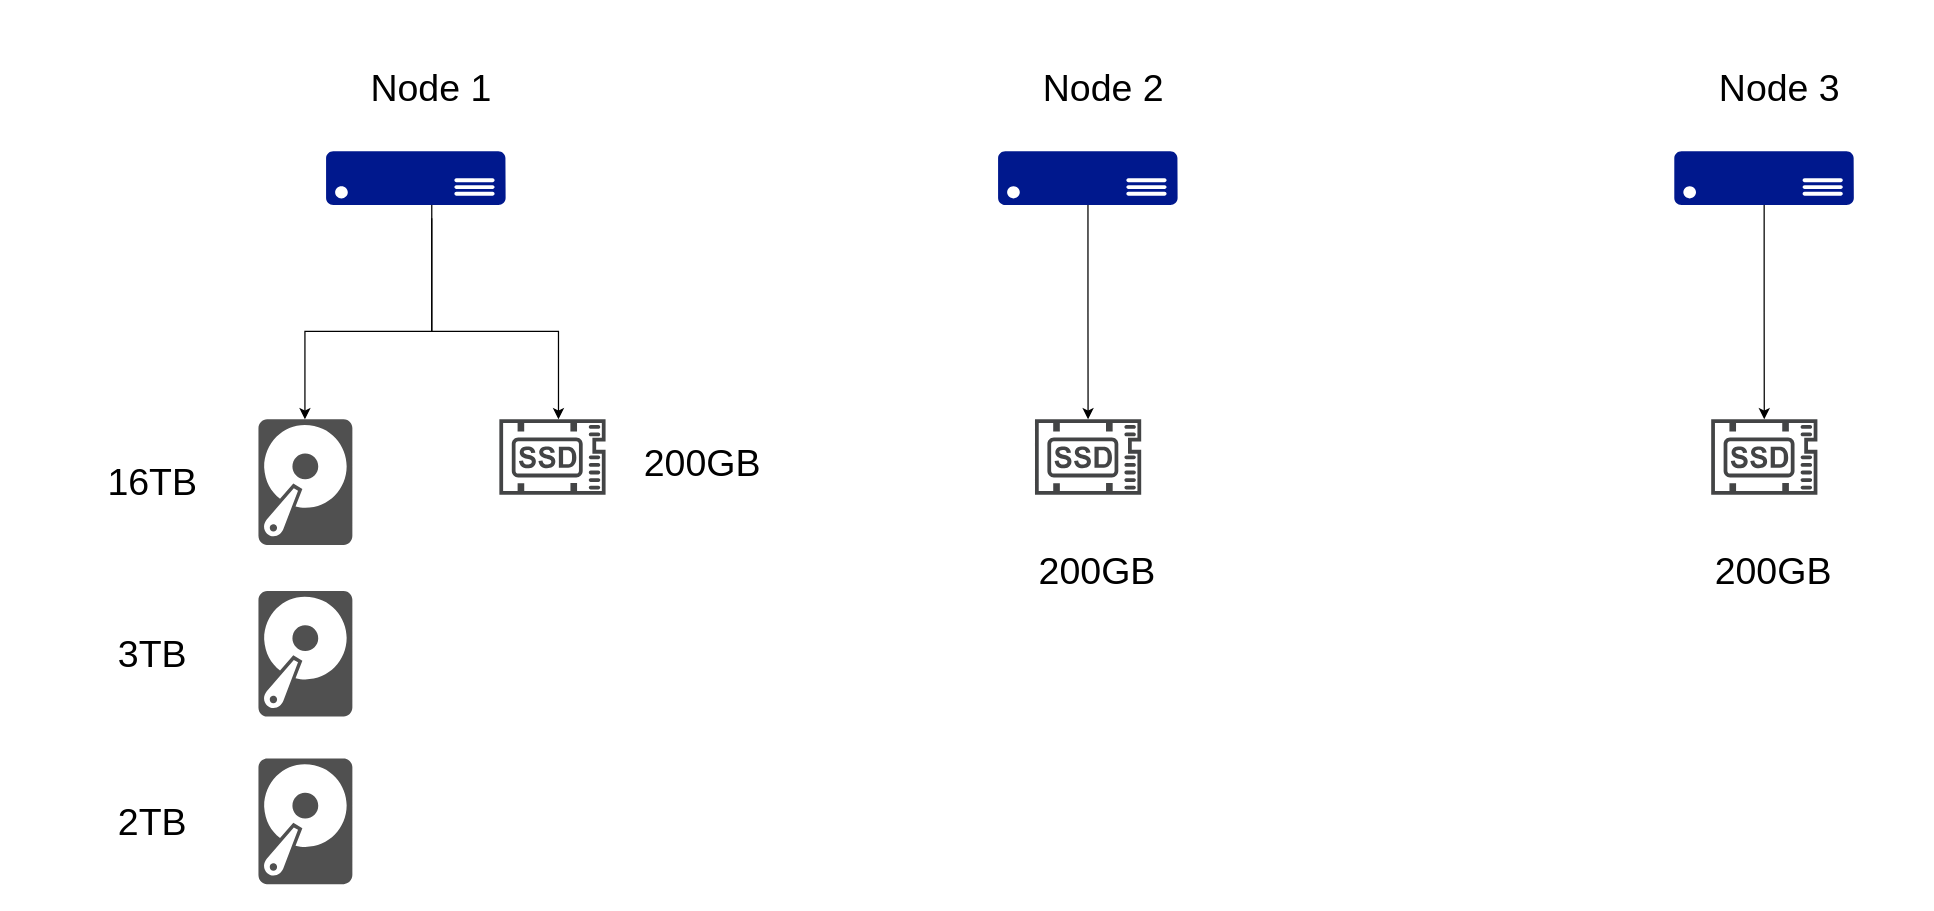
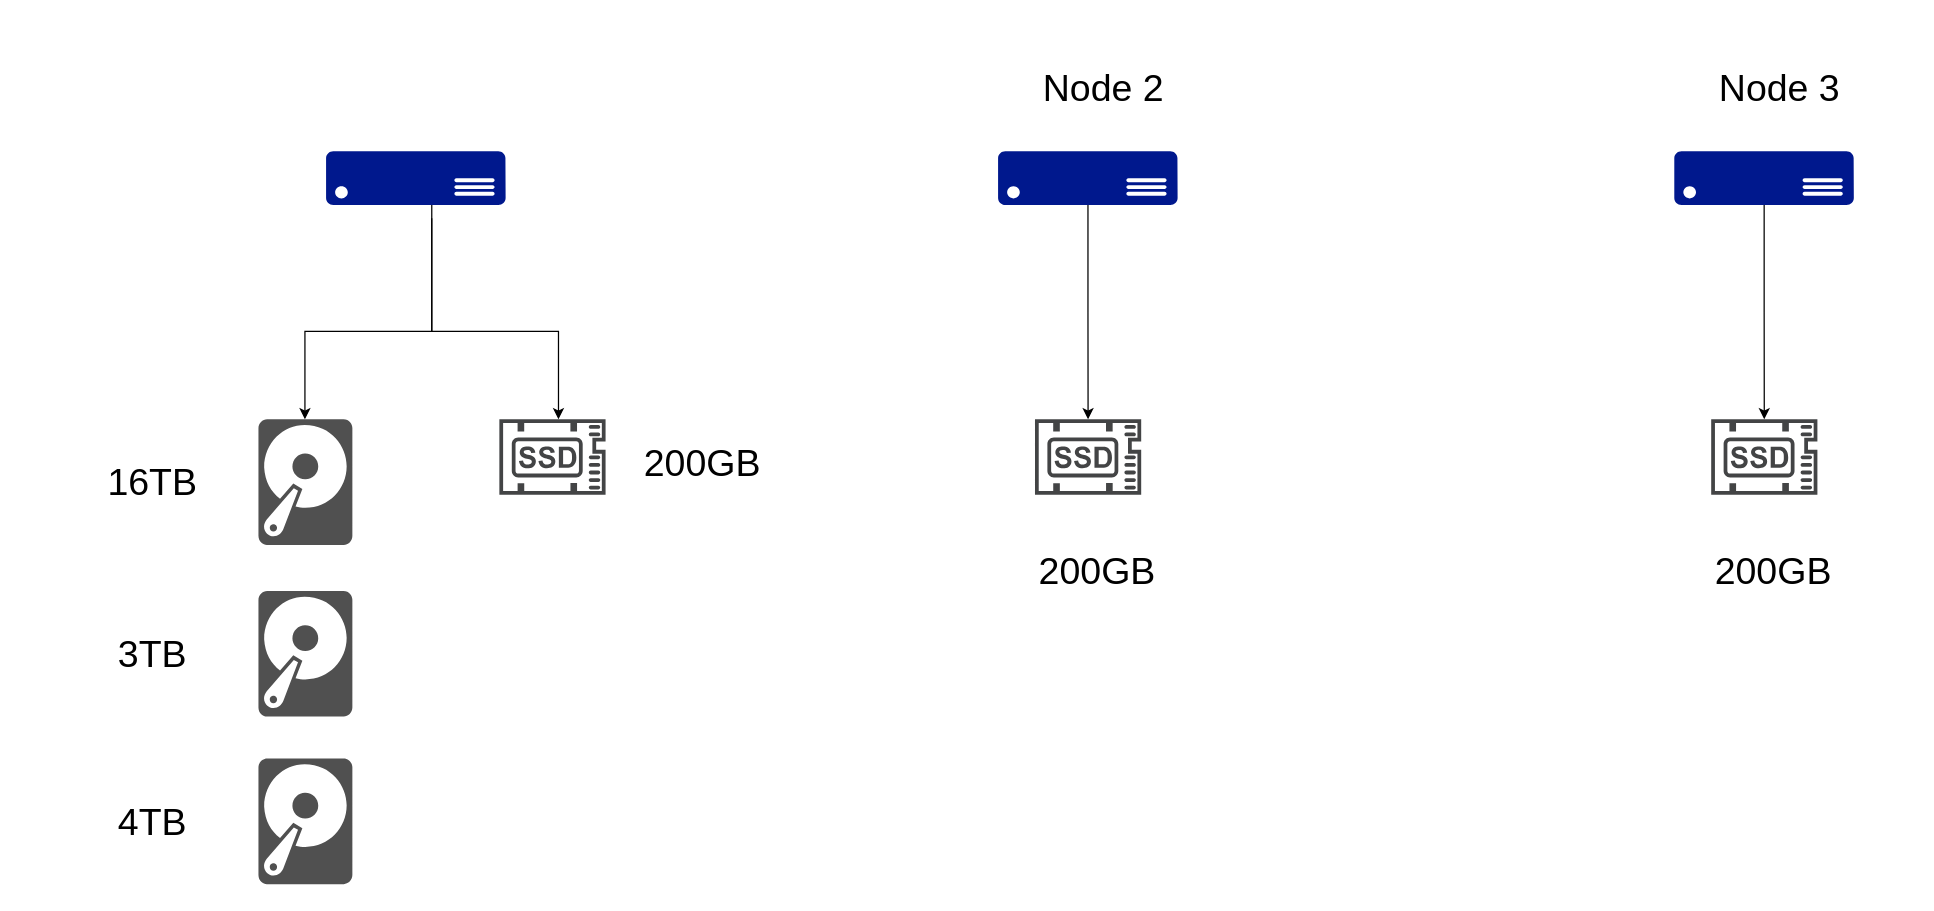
- <mxCell id="14" value="&lt;font style=&quot;font-size: 30px;&quot;&gt;Node 1&lt;/font&gt;" style="text;html=1;whiteSpace=wrap;strokeColor=none;fillColor=none;align=center;verticalAlign=middle;rounded=0;" parent="2" vertex="1"><mxGeometry x="223.213" width="202.921" height="100.537" as="geometry" /></mxCell>
- <mxCell id="11" value="&lt;font style=&quot;font-size: 30px;&quot;&gt;2TB&lt;/font&gt;" style="text;html=1;whiteSpace=wrap;strokeColor=none;fillColor=none;align=center;verticalAlign=middle;rounded=0;" parent="2" vertex="1"><mxGeometry y="586.463" width="202.921" height="100.537" as="geometry" /></mxCell>
+ <mxCell id="11" value="&lt;font style=&quot;font-size: 30px;&quot;&gt;4TB&lt;/font&gt;" style="text;html=1;whiteSpace=wrap;strokeColor=none;fillColor=none;align=center;verticalAlign=middle;rounded=0;" parent="2" vertex="1"><mxGeometry y="586.463" width="202.921" height="100.537" as="geometry" /></mxCell>
